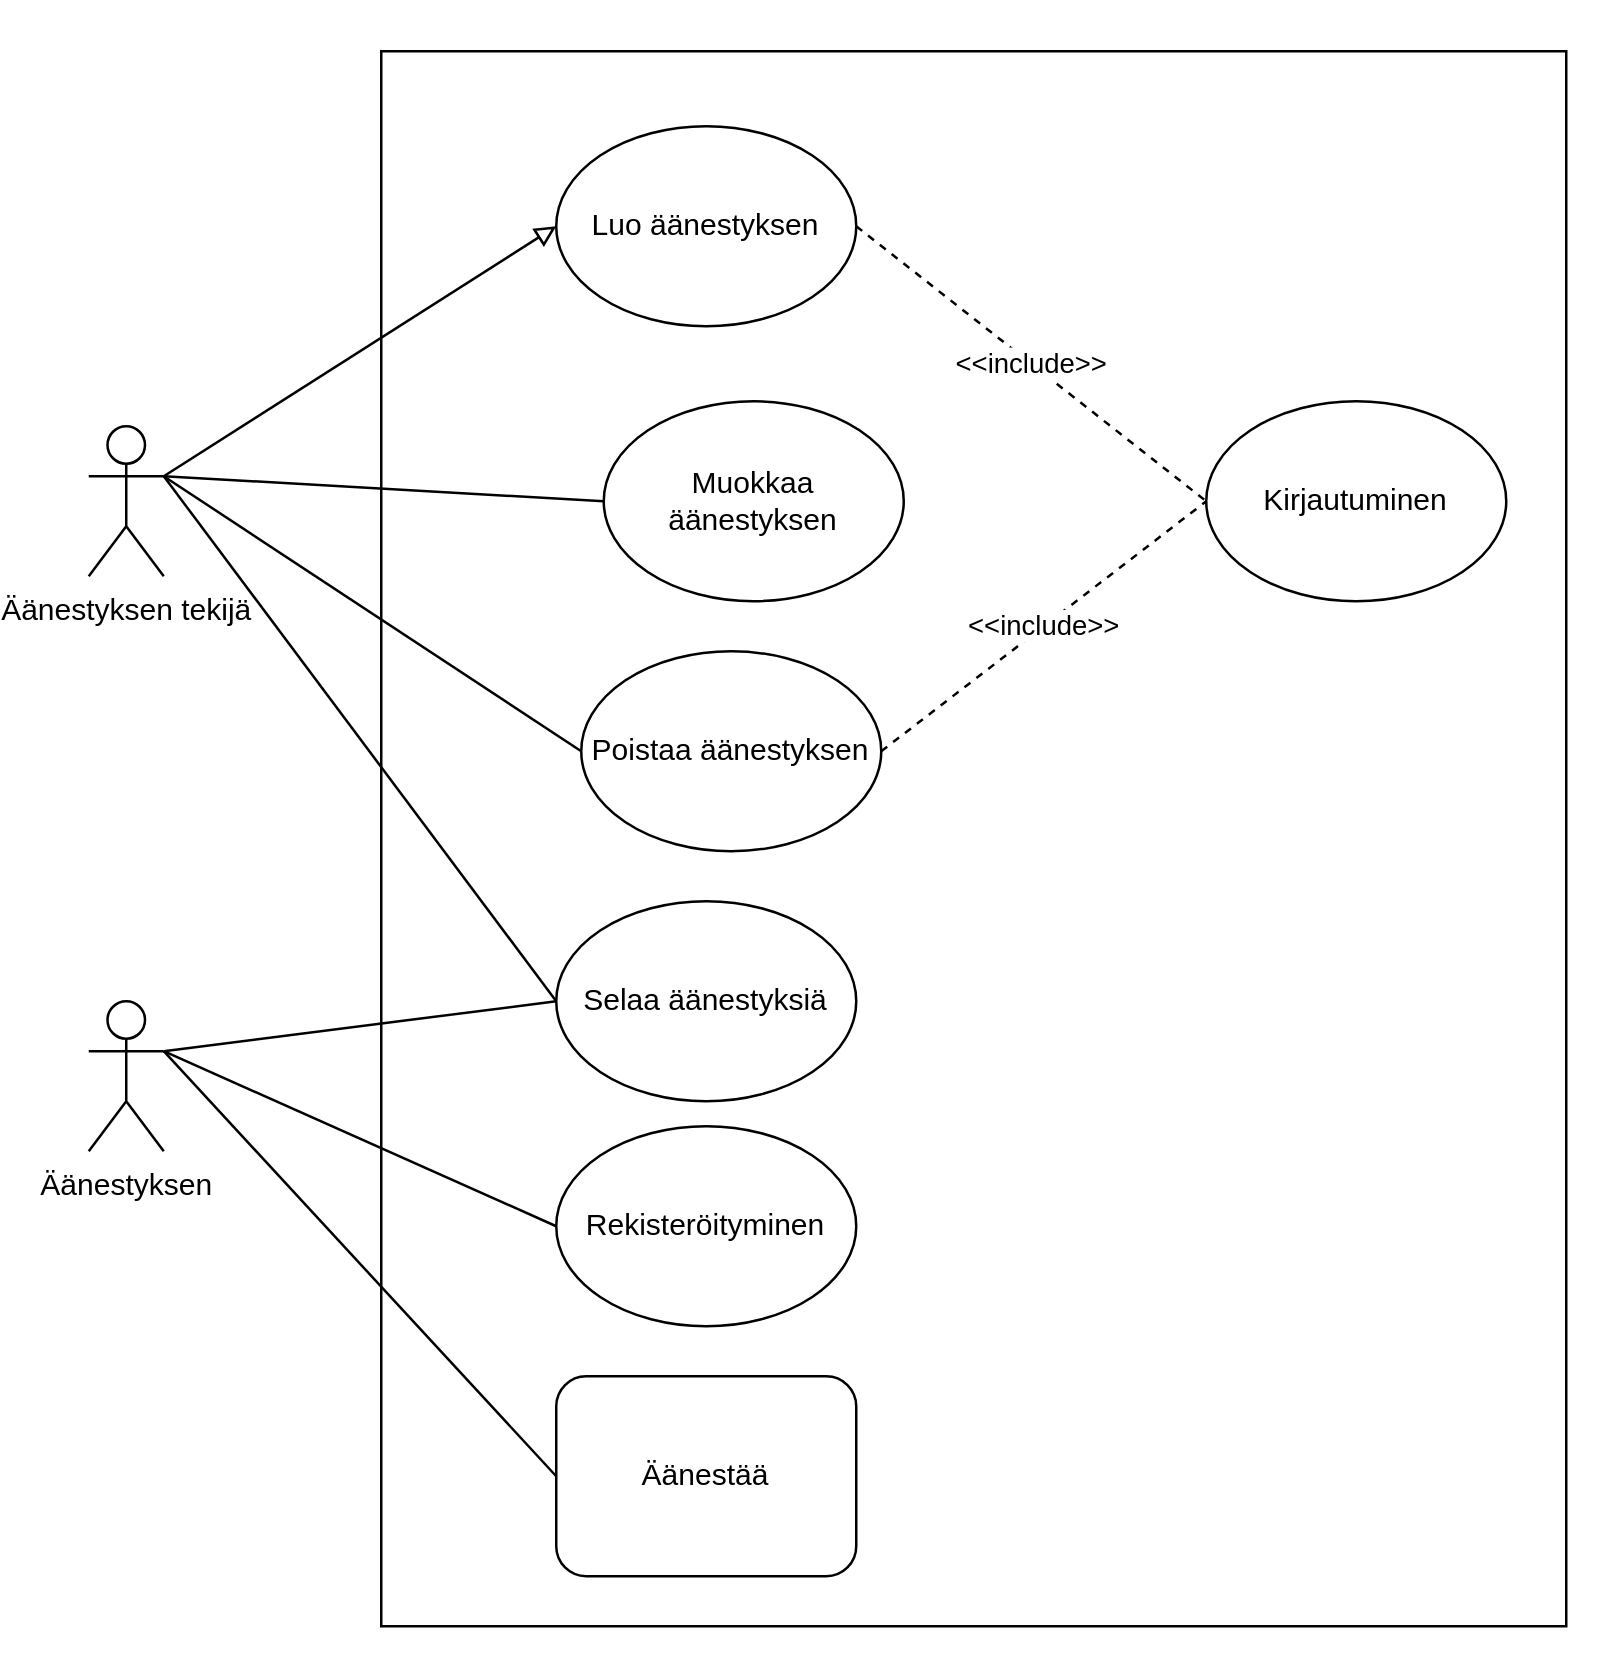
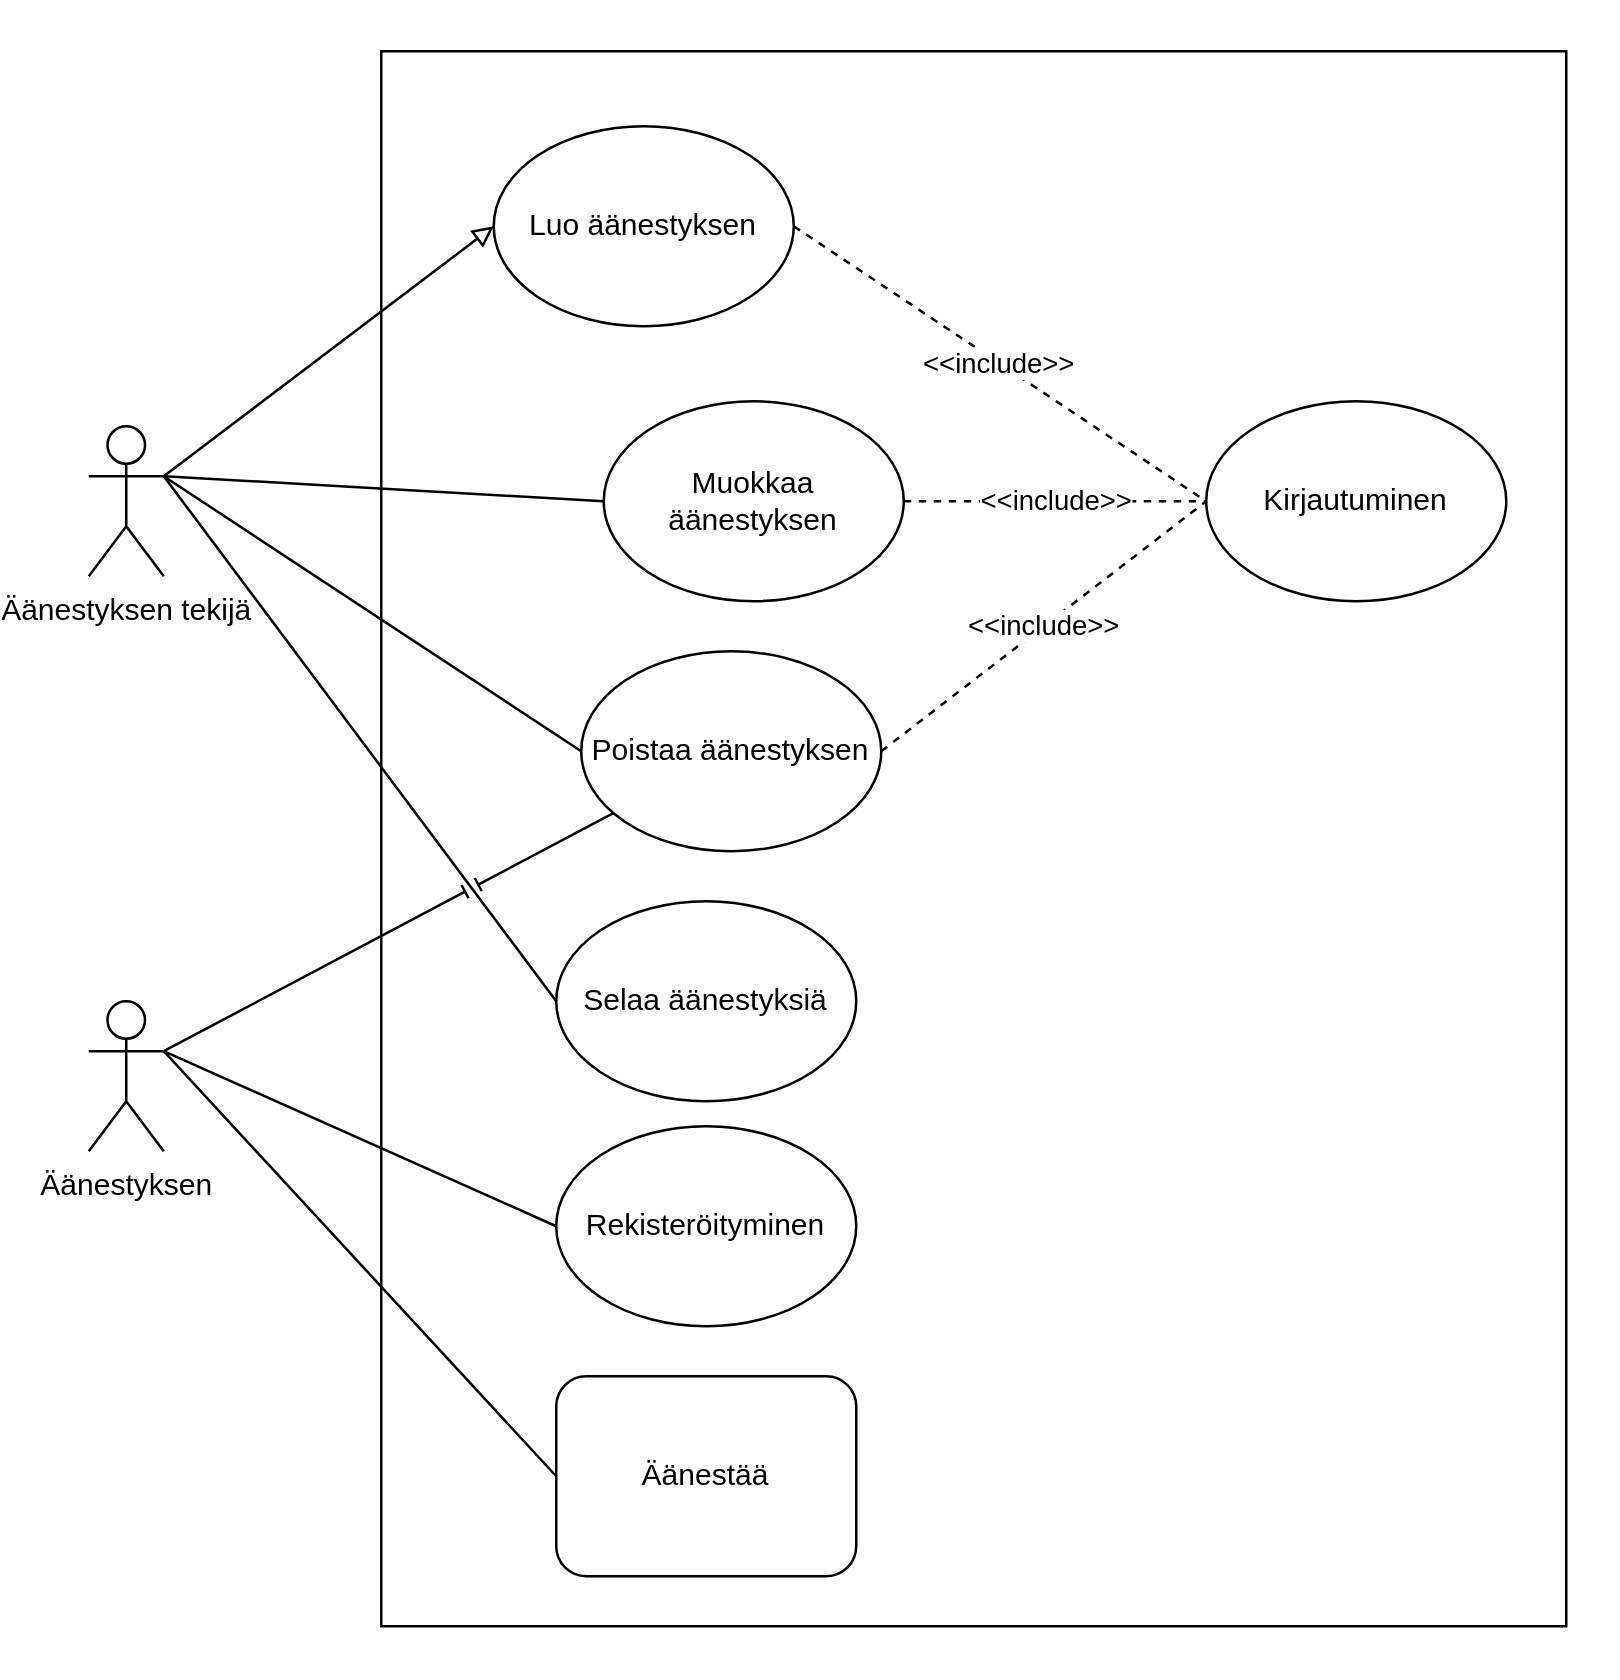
- <mxCell id="12" value="Luo äänestyksen" style="ellipse;whiteSpace=wrap;html=1;" vertex="1" parent="1"><mxGeometry x="207" y="50" width="120" height="80" as="geometry" /></mxCell>
+ <mxCell id="12" value="Luo äänestyksen" style="ellipse;whiteSpace=wrap;html=1;" vertex="1" parent="1"><mxGeometry x="182" y="50" width="120" height="80" as="geometry" /></mxCell>
+ <mxCell id="20" value="&amp;lt;&amp;lt;include&amp;gt;&amp;gt;" style="edgeStyle=none;jumpStyle=line;orthogonalLoop=1;jettySize=auto;html=1;exitX=1;exitY=0.5;exitDx=0;exitDy=0;entryX=0;entryY=0.5;entryDx=0;entryDy=0;endArrow=none;endFill=0;dashed=1;" edge="1" parent="1" source="14" target="19"><mxGeometry relative="1" as="geometry"><mxPoint x="337" y="180" as="sourcePoint" /><mxPoint x="467" y="280" as="targetPoint" /></mxGeometry></mxCell>
- <mxCell id="7" style="edgeStyle=none;jumpStyle=line;orthogonalLoop=1;jettySize=auto;html=1;exitX=1;exitY=0.333;exitDx=0;exitDy=0;exitPerimeter=0;entryX=0;entryY=0.5;entryDx=0;entryDy=0;endArrow=none;endFill=0;" edge="1" parent="1" source="10" target="16"><mxGeometry relative="1" as="geometry" /></mxCell>
+ <mxCell id="7" style="edgeStyle=none;jumpStyle=line;orthogonalLoop=1;jettySize=auto;html=1;exitX=1;exitY=0.333;exitDx=0;exitDy=0;exitPerimeter=0;endArrow=none;endFill=0;" edge="1" parent="1" source="10" target="15"><mxGeometry relative="1" as="geometry" /></mxCell>
